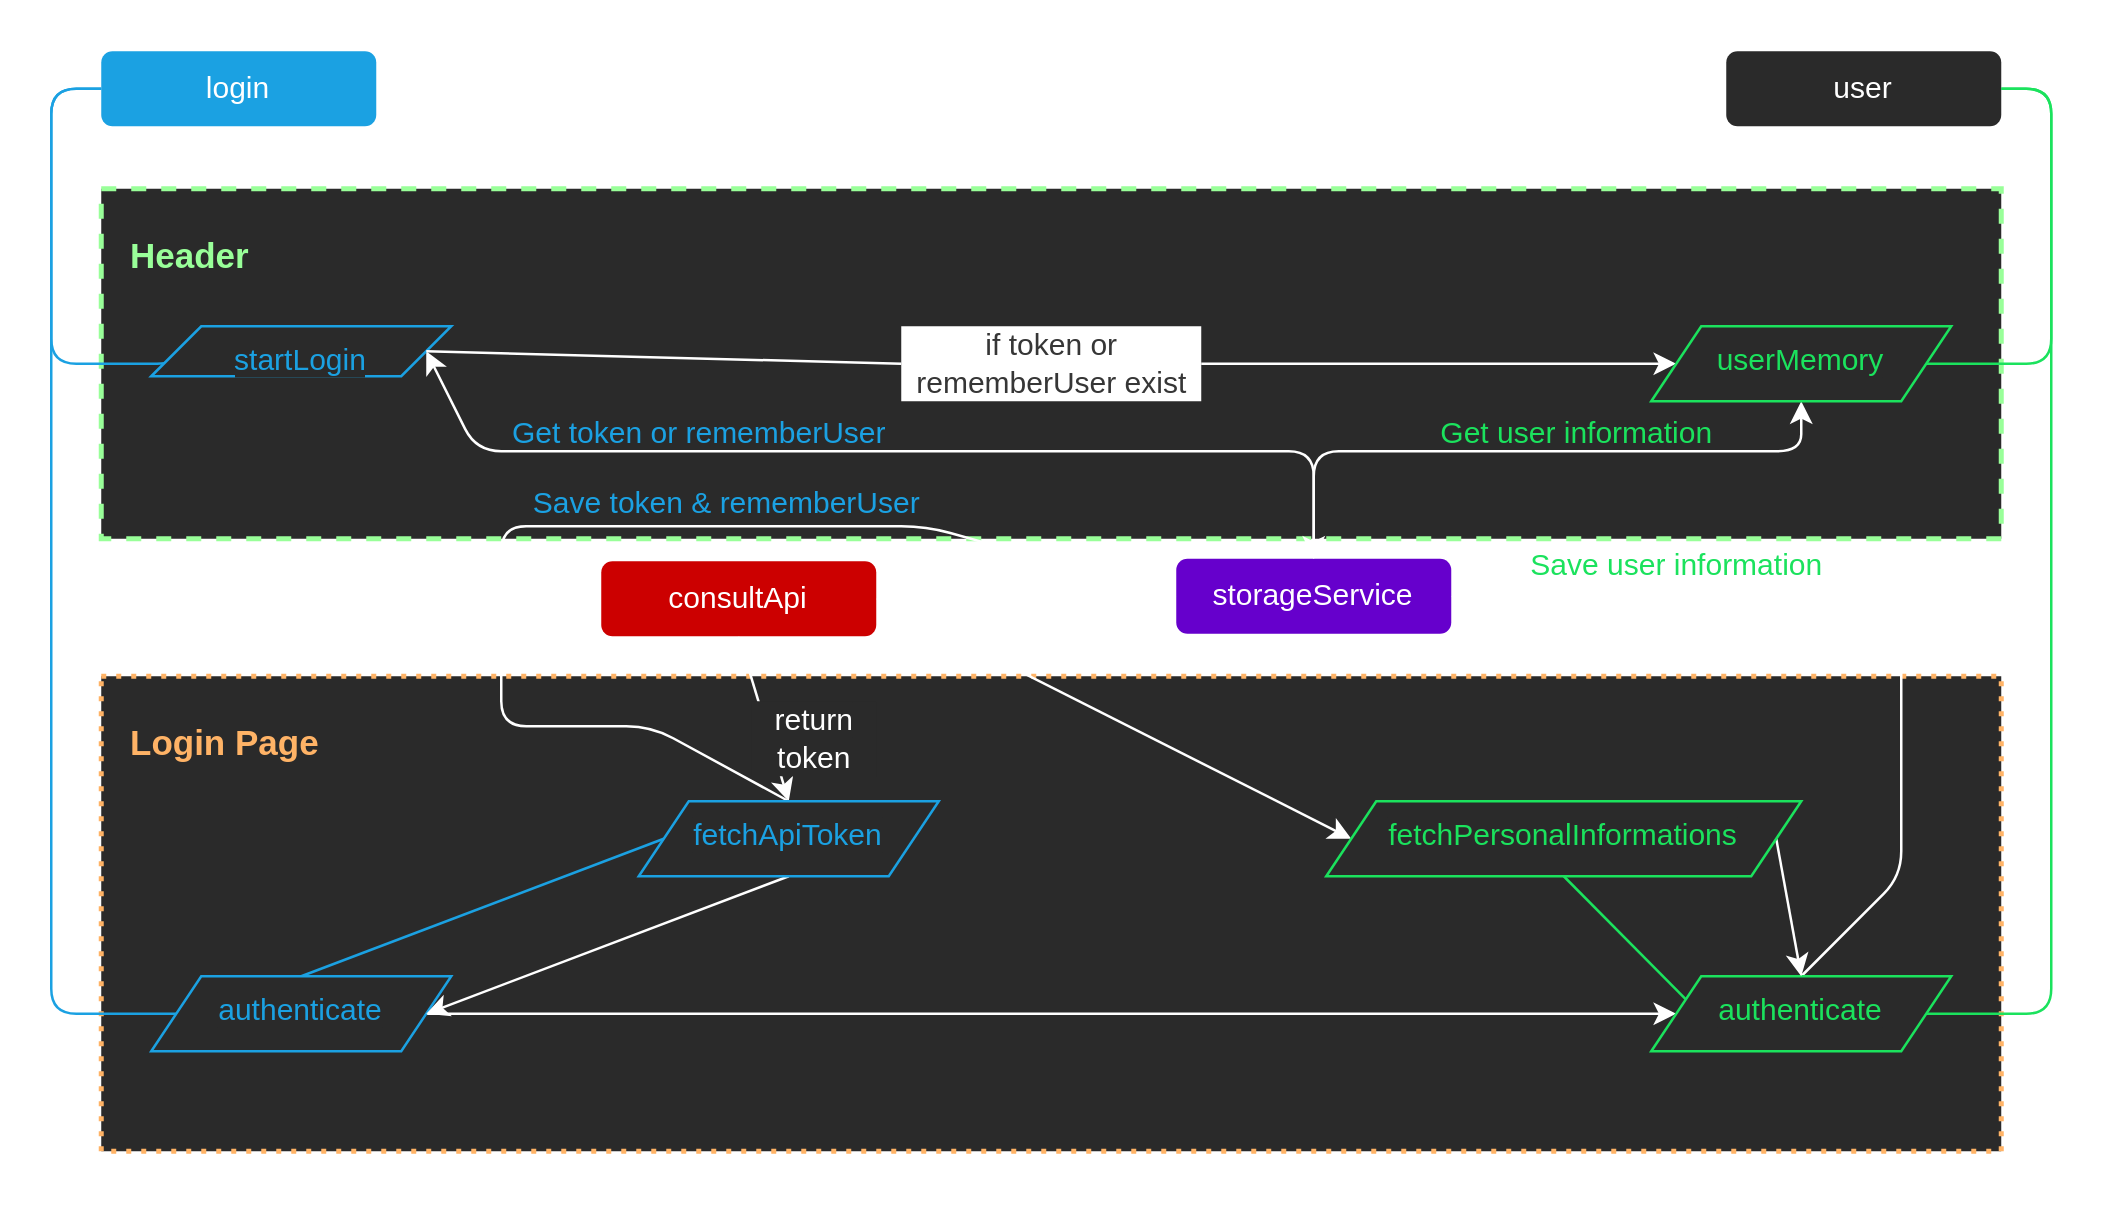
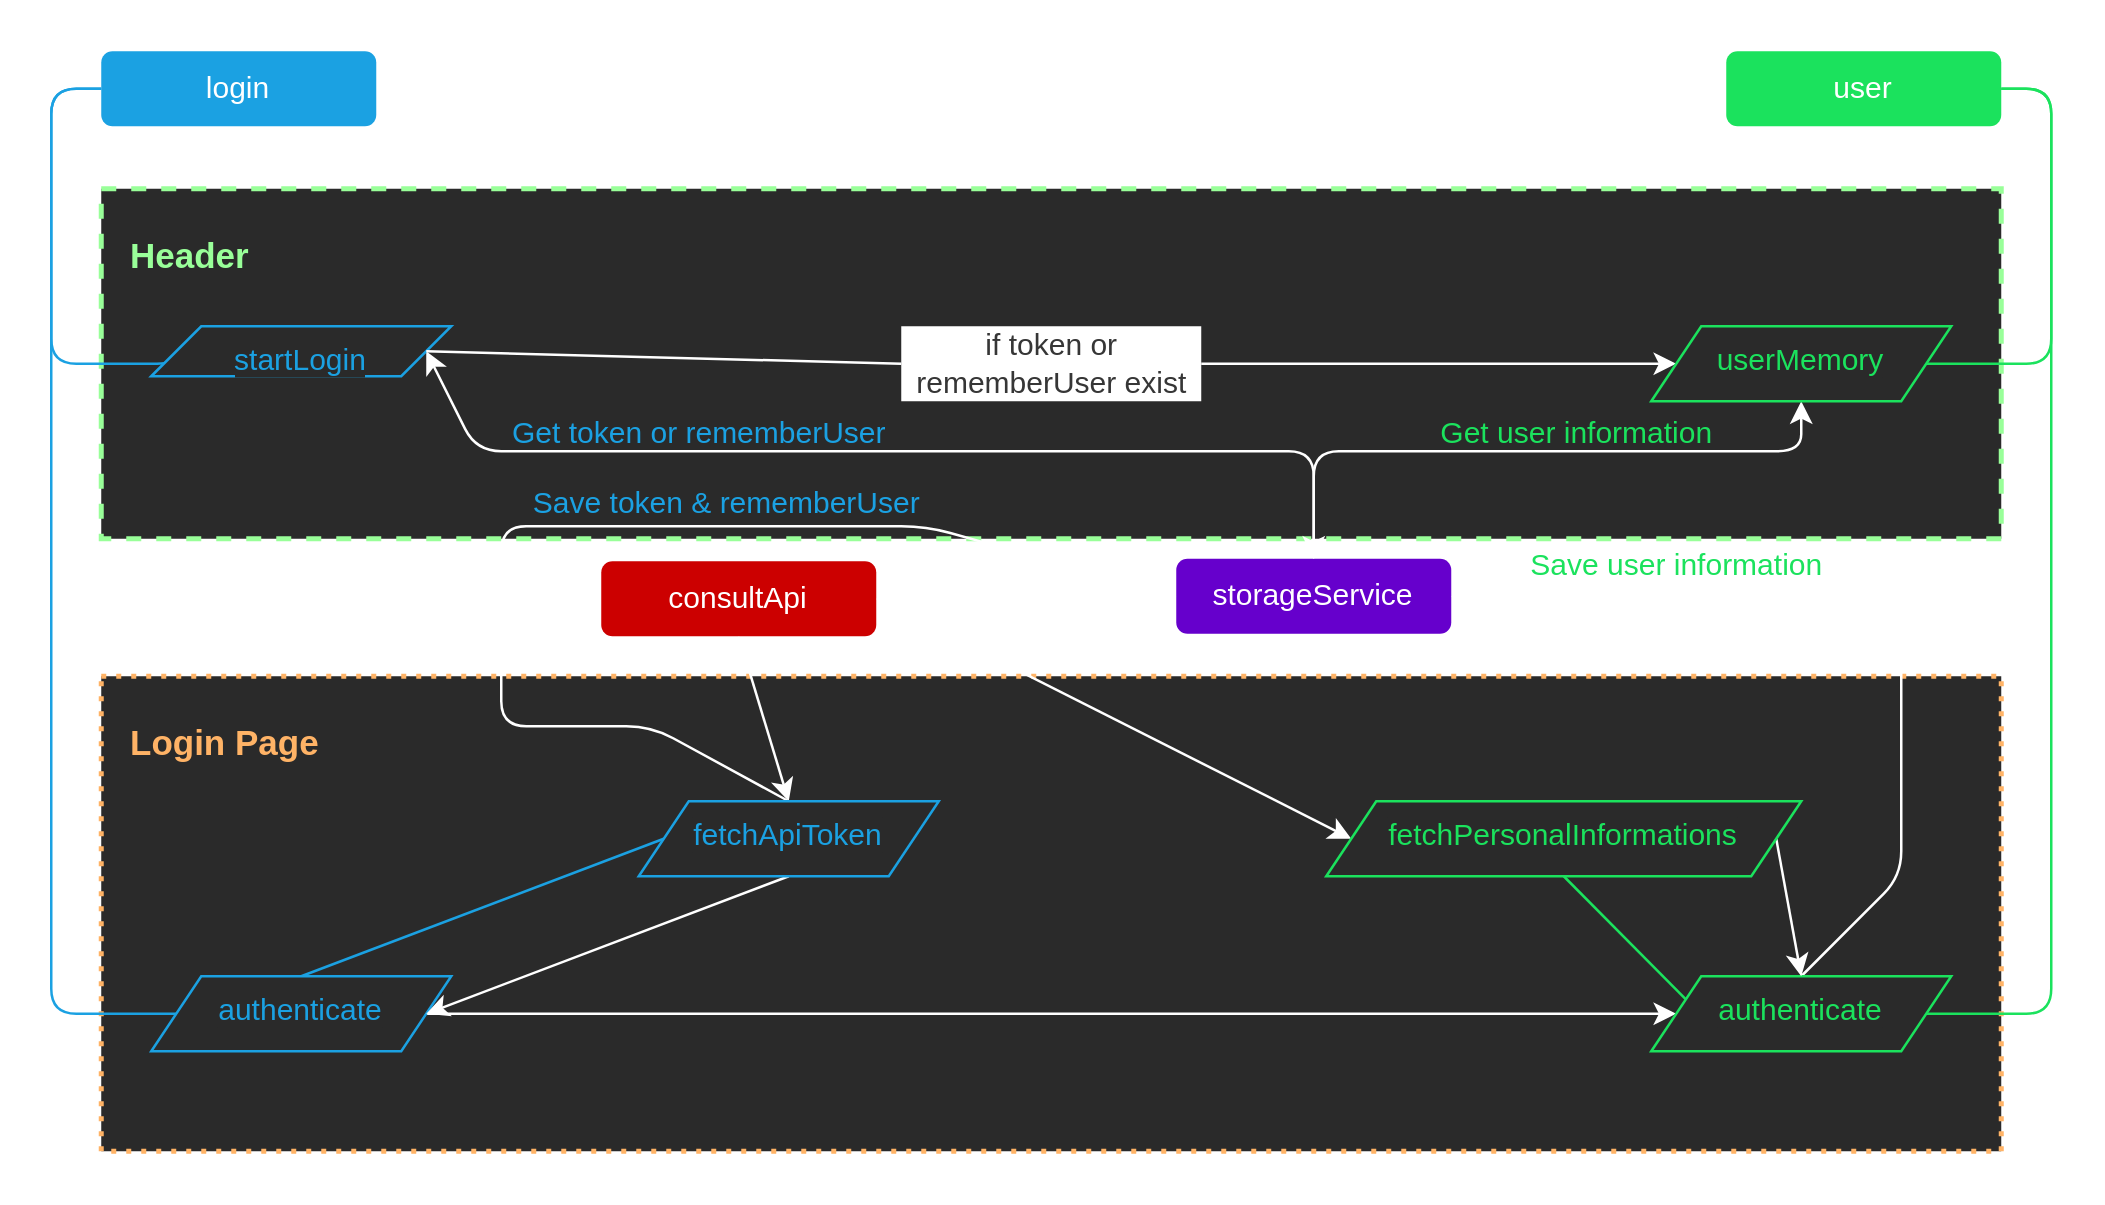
- <mxCell id="7" value="user" style="rounded=1;whiteSpace=wrap;html=1;fontColor=#ffffff;fillColor=#2a2a2a;strokeColor=none;" parent="1" vertex="1"><mxGeometry x="690" y="20" width="110" height="30" as="geometry" /></mxCell>
+ <mxCell id="7" value="user" style="rounded=1;whiteSpace=wrap;html=1;fontColor=#ffffff;fillColor=#1BE25D;strokeColor=none;" parent="1" vertex="1"><mxGeometry x="690" y="20" width="110" height="30" as="geometry" /></mxCell>
- <mxCell id="29" value="&lt;font color=&quot;#ffffff&quot; style=&quot;background-color: rgb(42 , 42 , 42)&quot;&gt;return&lt;br&gt;token&lt;/font&gt;" style="text;html=1;resizable=0;autosize=1;align=center;verticalAlign=middle;points=[];strokeColor=none;rounded=0;dashed=1;dashPattern=1 2;fontColor=#1BA1E2;fillColor=#2a2a2a;" parent="1" vertex="1"><mxGeometry x="300" y="280" width="50" height="30" as="geometry" /></mxCell>
